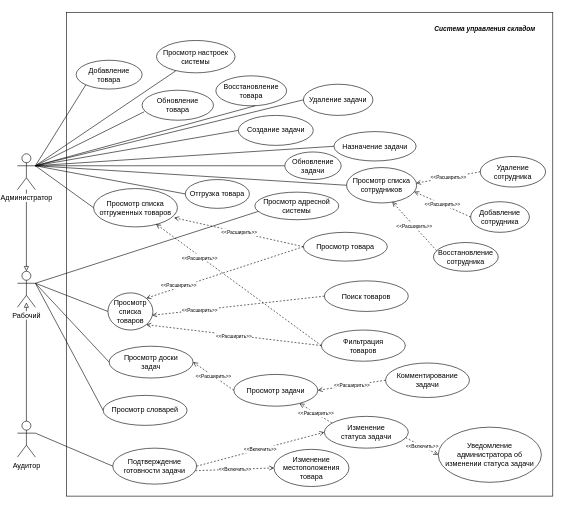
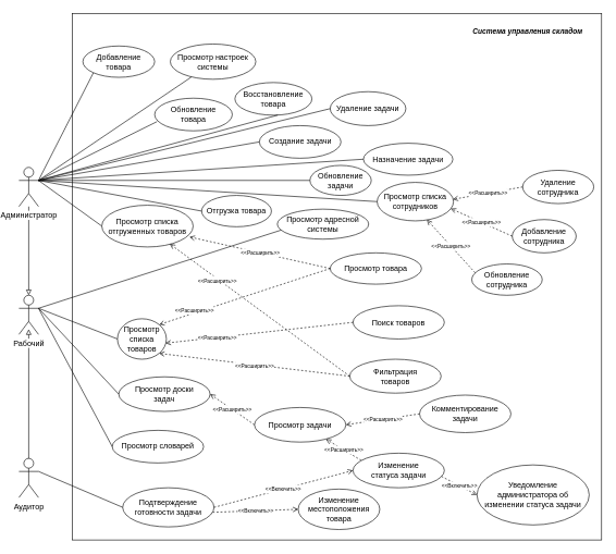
- <mxCell id="5" value="Добавление &lt;br&gt;товара" style="ellipse;whiteSpace=wrap;html=1;" parent="1" vertex="1"><mxGeometry x="118" y="100" width="110" height="48" as="geometry" /></mxCell>
+ <mxCell id="5" value="Добавление &lt;br&gt;товара" style="ellipse;whiteSpace=wrap;html=1;" parent="1" vertex="1"><mxGeometry x="118" y="70" width="110" height="48" as="geometry" /></mxCell>
- <mxCell id="15" value="Восстановление &lt;br&gt;сотрудника" style="ellipse;whiteSpace=wrap;html=1;" parent="1" vertex="1"><mxGeometry x="714" y="404" width="108" height="48" as="geometry" /></mxCell>
+ <mxCell id="15" value="Обновление &lt;br&gt;сотрудника" style="ellipse;whiteSpace=wrap;html=1;" parent="1" vertex="1"><mxGeometry x="714" y="404" width="108" height="48" as="geometry" /></mxCell>
